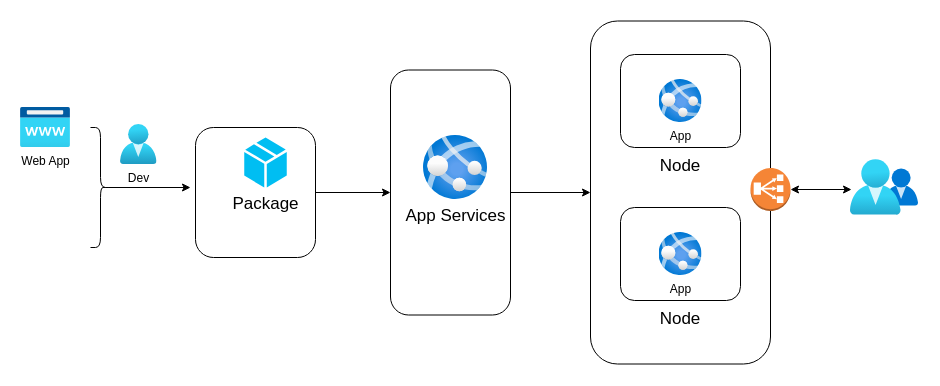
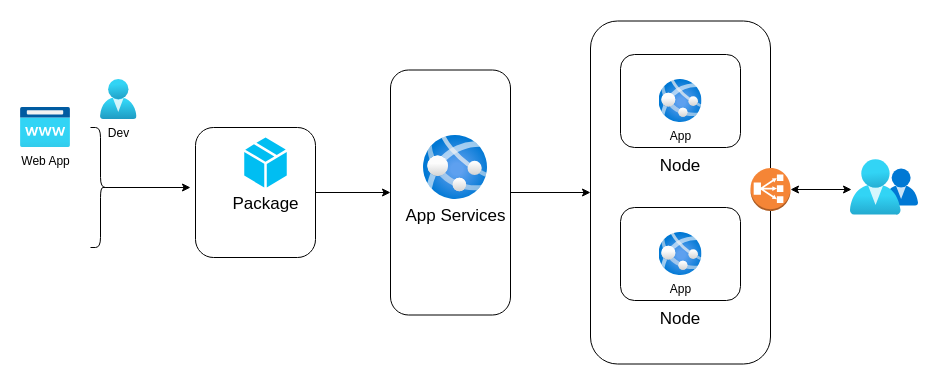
- <mxCell id="10" value="Dev" style="image;aspect=fixed;html=1;points=[];align=center;fontSize=12;image=img/lib/azure2/identity/Users.svg;" vertex="1" parent="1"><mxGeometry x="120" y="124" width="36.56" height="40" as="geometry" /></mxCell>
+ <mxCell id="10" value="Dev" style="image;aspect=fixed;html=1;points=[];align=center;fontSize=12;image=img/lib/azure2/identity/Users.svg;" vertex="1" parent="1"><mxGeometry x="100" y="79" width="36.56" height="40" as="geometry" /></mxCell>
